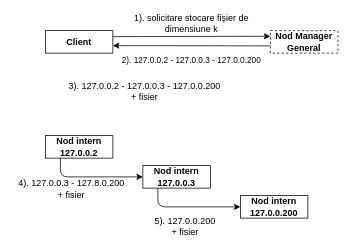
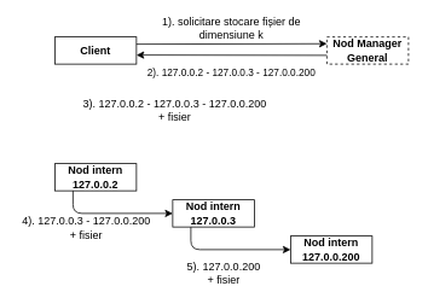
- <mxCell id="13" value="4). 127.0.0.3 - 127.8.0.200&lt;br&gt;+ fisier" style="text;html=1;strokeColor=none;fillColor=none;align=center;verticalAlign=middle;whiteSpace=wrap;rounded=0;" vertex="1" parent="1"><mxGeometry x="20" y="250" width="150" as="geometry" /></mxCell>
+ <mxCell id="13" value="4). 127.0.0.3 - 127.0.0.200&lt;br&gt;+ fisier" style="text;html=1;strokeColor=none;fillColor=none;align=center;verticalAlign=middle;whiteSpace=wrap;rounded=0;" vertex="1" parent="1"><mxGeometry x="20" y="250" width="150" as="geometry" /></mxCell>
